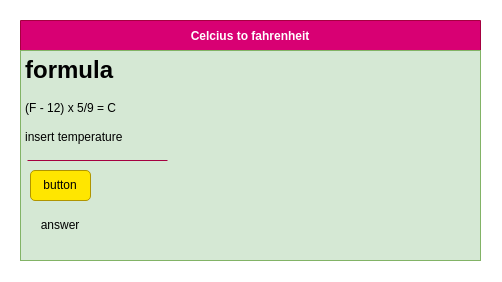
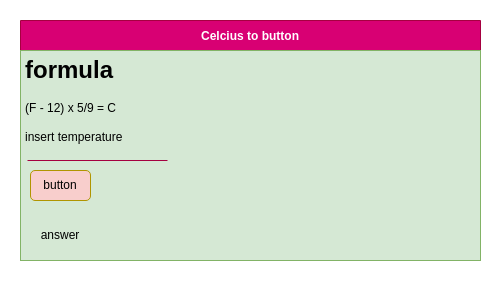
- <mxCell id="2" value="Celcius to fahrenheit" style="swimlane;fillColor=#d80073;fontColor=#ffffff;strokeColor=#A50040;startSize=30;" parent="1" vertex="1"><mxGeometry x="20" y="20" width="460" height="240" as="geometry" /></mxCell>
+ <mxCell id="2" value="Celcius to button" style="swimlane;fillColor=#d80073;fontColor=#ffffff;strokeColor=#A50040;startSize=30;" parent="1" vertex="1"><mxGeometry x="20" y="20" width="460" height="240" as="geometry" /></mxCell>
- <mxCell id="6" value="button" style="rounded=1;whiteSpace=wrap;html=1;labelBackgroundColor=none;fillColor=#FFE600;strokeColor=#B09500;fontColor=#000000;" vertex="1" parent="1"><mxGeometry x="30" y="170" width="60" height="30" as="geometry" /></mxCell>
+ <mxCell id="6" value="button" style="rounded=1;whiteSpace=wrap;html=1;labelBackgroundColor=none;fillColor=#f8cecc;strokeColor=#B09500;fontColor=#000000;" vertex="1" parent="1"><mxGeometry x="30" y="170" width="60" height="30" as="geometry" /></mxCell>
- <mxCell id="7" value="answer" style="text;html=1;strokeColor=none;fillColor=none;align=center;verticalAlign=middle;whiteSpace=wrap;rounded=0;labelBackgroundColor=none;fontColor=#000000;" vertex="1" parent="1"><mxGeometry x="30" y="210" width="60" height="30" as="geometry" /></mxCell>
+ <mxCell id="7" value="answer" style="text;html=1;strokeColor=none;fillColor=none;align=center;verticalAlign=middle;whiteSpace=wrap;rounded=0;labelBackgroundColor=none;fontColor=#000000;" vertex="1" parent="1"><mxGeometry x="30" y="220" width="60" height="30" as="geometry" /></mxCell>
